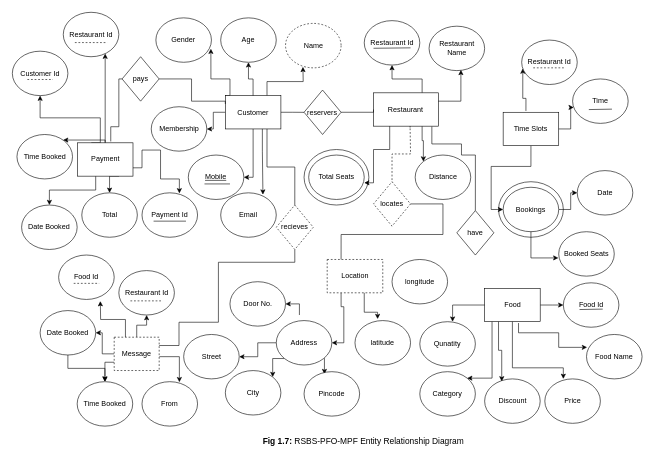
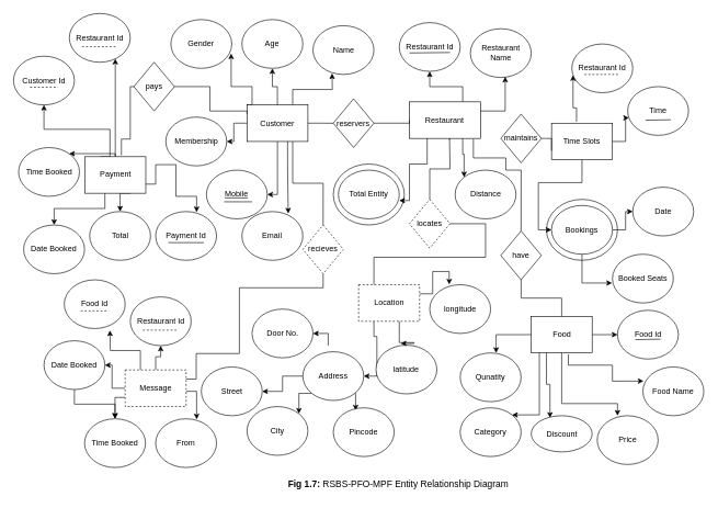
- <mxCell id="12" value="Name" style="ellipse;whiteSpace=wrap;html=1;dashed=1;" parent="2" vertex="1"><mxGeometry x="455.515" y="18.523" width="92.647" height="74.094" as="geometry" /></mxCell>
+ <mxCell id="12" value="Name" style="ellipse;whiteSpace=wrap;html=1;" parent="2" vertex="1"><mxGeometry x="455.515" y="18.523" width="92.647" height="74.094" as="geometry" /></mxCell>
+ <mxCell id="55" value="maintains" style="rhombus;whiteSpace=wrap;html=1;" parent="2" vertex="1"><mxGeometry x="741.176" y="152.819" width="61.765" height="74.094" as="geometry" /></mxCell>
+ <mxCell id="54" style="edgeStyle=orthogonalEdgeStyle;rounded=0;orthogonalLoop=1;jettySize=auto;html=1;exitX=1;exitY=0.5;exitDx=0;exitDy=0;entryX=0;entryY=0.75;entryDx=0;entryDy=0;endArrow=none;startFill=0;" parent="2" source="55" target="42" edge="1"><mxGeometry relative="1" as="geometry" /></mxCell>
- <mxCell id="20" style="edgeStyle=orthogonalEdgeStyle;rounded=0;orthogonalLoop=1;jettySize=auto;html=1;exitX=0.564;exitY=1.042;exitDx=0;exitDy=0;entryX=0.5;entryY=0;entryDx=0;entryDy=0;exitPerimeter=0;endArrow=none;startFill=0;dashed=1;" parent="2" source="22" target="58" edge="1"><mxGeometry relative="1" as="geometry"><Array as="points"><mxPoint x="663.199" y="189.866" /><mxPoint x="663.971" y="236.174" /><mxPoint x="633.088" y="236.174" /></Array></mxGeometry></mxCell>
+ <mxCell id="20" style="edgeStyle=orthogonalEdgeStyle;rounded=0;orthogonalLoop=1;jettySize=auto;html=1;exitX=0.564;exitY=1.042;exitDx=0;exitDy=0;entryX=0.5;entryY=0;entryDx=0;entryDy=0;exitPerimeter=0;endArrow=none;startFill=0;" parent="2" source="22" target="58" edge="1"><mxGeometry relative="1" as="geometry"><Array as="points"><mxPoint x="663.199" y="189.866" /><mxPoint x="663.971" y="236.174" /><mxPoint x="633.088" y="236.174" /></Array></mxGeometry></mxCell>
- <mxCell id="25" value="Total Seats" style="ellipse;whiteSpace=wrap;html=1;" parent="2" vertex="1"><mxGeometry x="494.118" y="238.027" width="92.647" height="74.094" as="geometry" /></mxCell>
+ <mxCell id="25" value="Total Entity" style="ellipse;whiteSpace=wrap;html=1;" parent="2" vertex="1"><mxGeometry x="494.118" y="238.027" width="92.647" height="74.094" as="geometry" /></mxCell>
+ <mxCell id="40" style="edgeStyle=orthogonalEdgeStyle;rounded=0;orthogonalLoop=1;jettySize=auto;html=1;exitX=1;exitY=0.25;exitDx=0;exitDy=0;entryX=0.32;entryY=-0.005;entryDx=0;entryDy=0;entryPerimeter=0;" parent="2" source="27" target="29" edge="1"><mxGeometry relative="1" as="geometry" /></mxCell>
+ <mxCell id="74" value="" style="edgeStyle=orthogonalEdgeStyle;rounded=0;orthogonalLoop=1;jettySize=auto;html=1;endArrow=none;startFill=0;" parent="2" source="75" target="63" edge="1"><mxGeometry relative="1" as="geometry" /></mxCell>
- <mxCell id="28" value="latitude" style="ellipse;whiteSpace=wrap;html=1;" parent="2" vertex="1"><mxGeometry x="571.324" y="514.027" width="92.647" height="74.094" as="geometry" /></mxCell>
+ <mxCell id="28" value="latitude" style="ellipse;whiteSpace=wrap;html=1;" parent="2" vertex="1"><mxGeometry x="551.324" y="504.027" width="92.647" height="74.094" as="geometry" /></mxCell>
- <mxCell id="81" value="Message" style="rounded=0;whiteSpace=wrap;html=1;dashed=1;" parent="2" vertex="1"><mxGeometry x="169.853" y="541.729" width="75" height="55.57" as="geometry" /></mxCell>
+ <mxCell id="81" value="Message" style="rounded=0;whiteSpace=wrap;html=1;dashed=1;" parent="2" vertex="1"><mxGeometry x="169.853" y="541.729" width="92.647" height="55.57" as="geometry" /></mxCell>
- <mxCell id="92" value="Discount" style="ellipse;whiteSpace=wrap;html=1;" parent="2" vertex="1"><mxGeometry x="787.5" y="611.275" width="92.647" height="74.094" as="geometry" /></mxCell>
+ <mxCell id="92" value="Discount" style="ellipse;whiteSpace=wrap;html=1;" parent="2" vertex="1"><mxGeometry x="787.5" y="611.275" width="92.647" height="55" as="geometry" /></mxCell>
